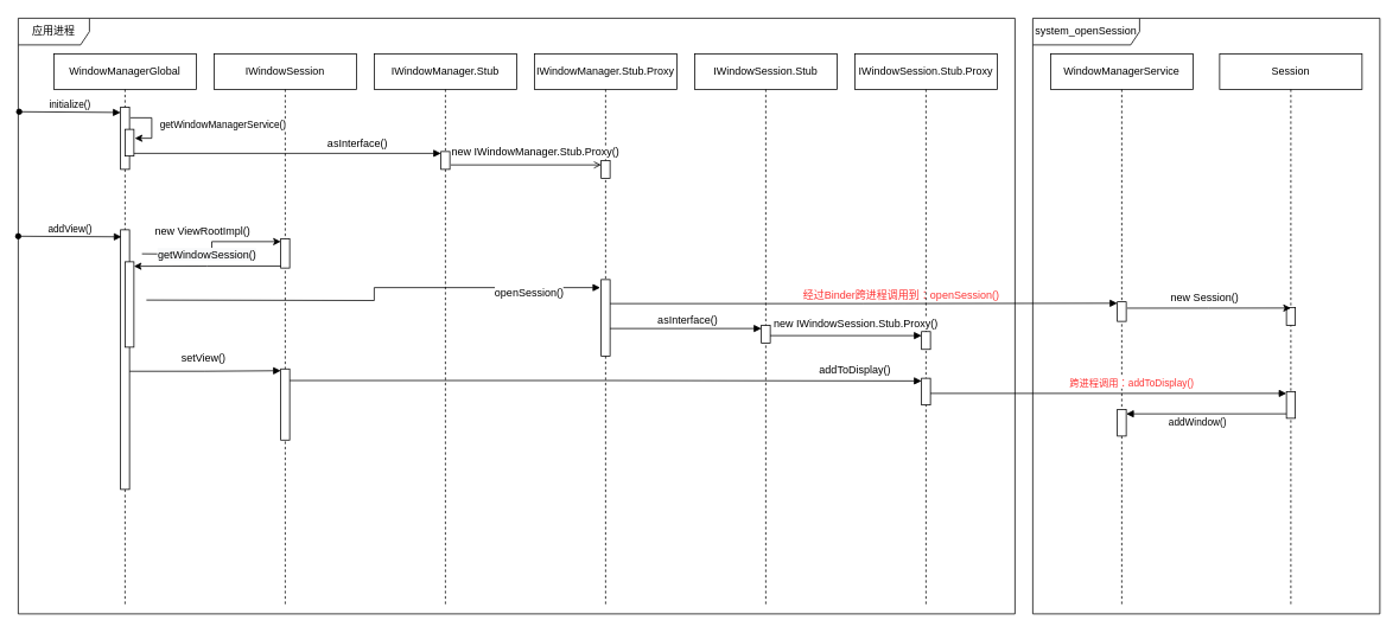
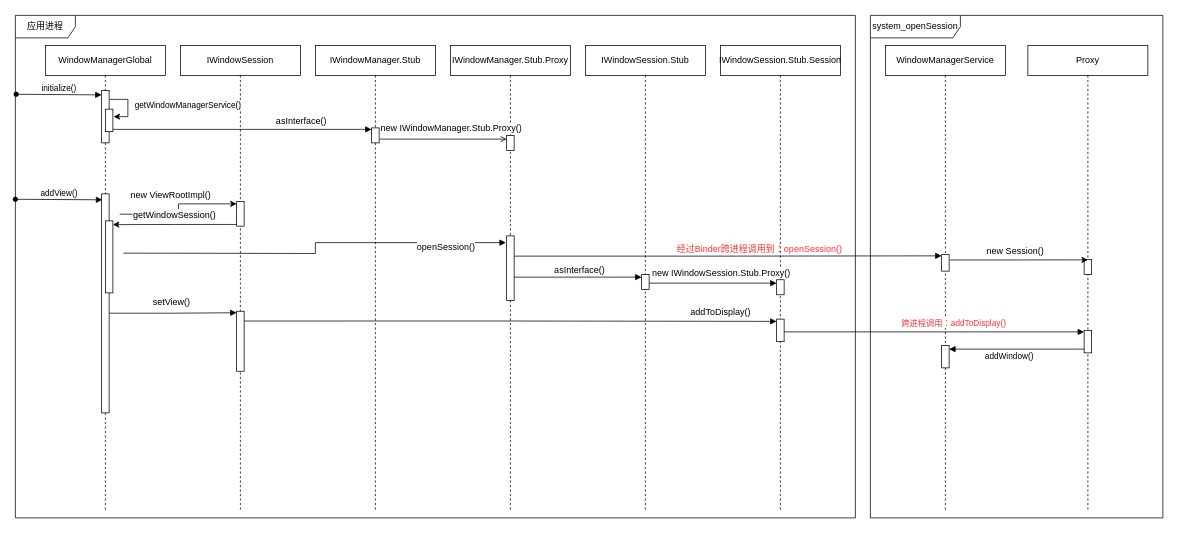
- <mxCell id="46" value="IWindowSession.Stub.Proxy" style="shape=umlLifeline;perimeter=lifelinePerimeter;whiteSpace=wrap;html=1;container=1;collapsible=0;recursiveResize=0;outlineConnect=0;" vertex="1" parent="1"><mxGeometry x="960" y="60" width="160" height="620" as="geometry" /></mxCell>
+ <mxCell id="46" value="IWindowSession.Stub.Session" style="shape=umlLifeline;perimeter=lifelinePerimeter;whiteSpace=wrap;html=1;container=1;collapsible=0;recursiveResize=0;outlineConnect=0;" vertex="1" parent="1"><mxGeometry x="960" y="60" width="160" height="620" as="geometry" /></mxCell>
- <mxCell id="28" value="Session" style="shape=umlLifeline;perimeter=lifelinePerimeter;whiteSpace=wrap;html=1;container=1;collapsible=0;recursiveResize=0;outlineConnect=0;size=40;" vertex="1" parent="1"><mxGeometry x="1370" y="60" width="160" height="620" as="geometry" /></mxCell>
+ <mxCell id="28" value="Proxy" style="shape=umlLifeline;perimeter=lifelinePerimeter;whiteSpace=wrap;html=1;container=1;collapsible=0;recursiveResize=0;outlineConnect=0;size=40;" vertex="1" parent="1"><mxGeometry x="1370" y="60" width="160" height="620" as="geometry" /></mxCell>
